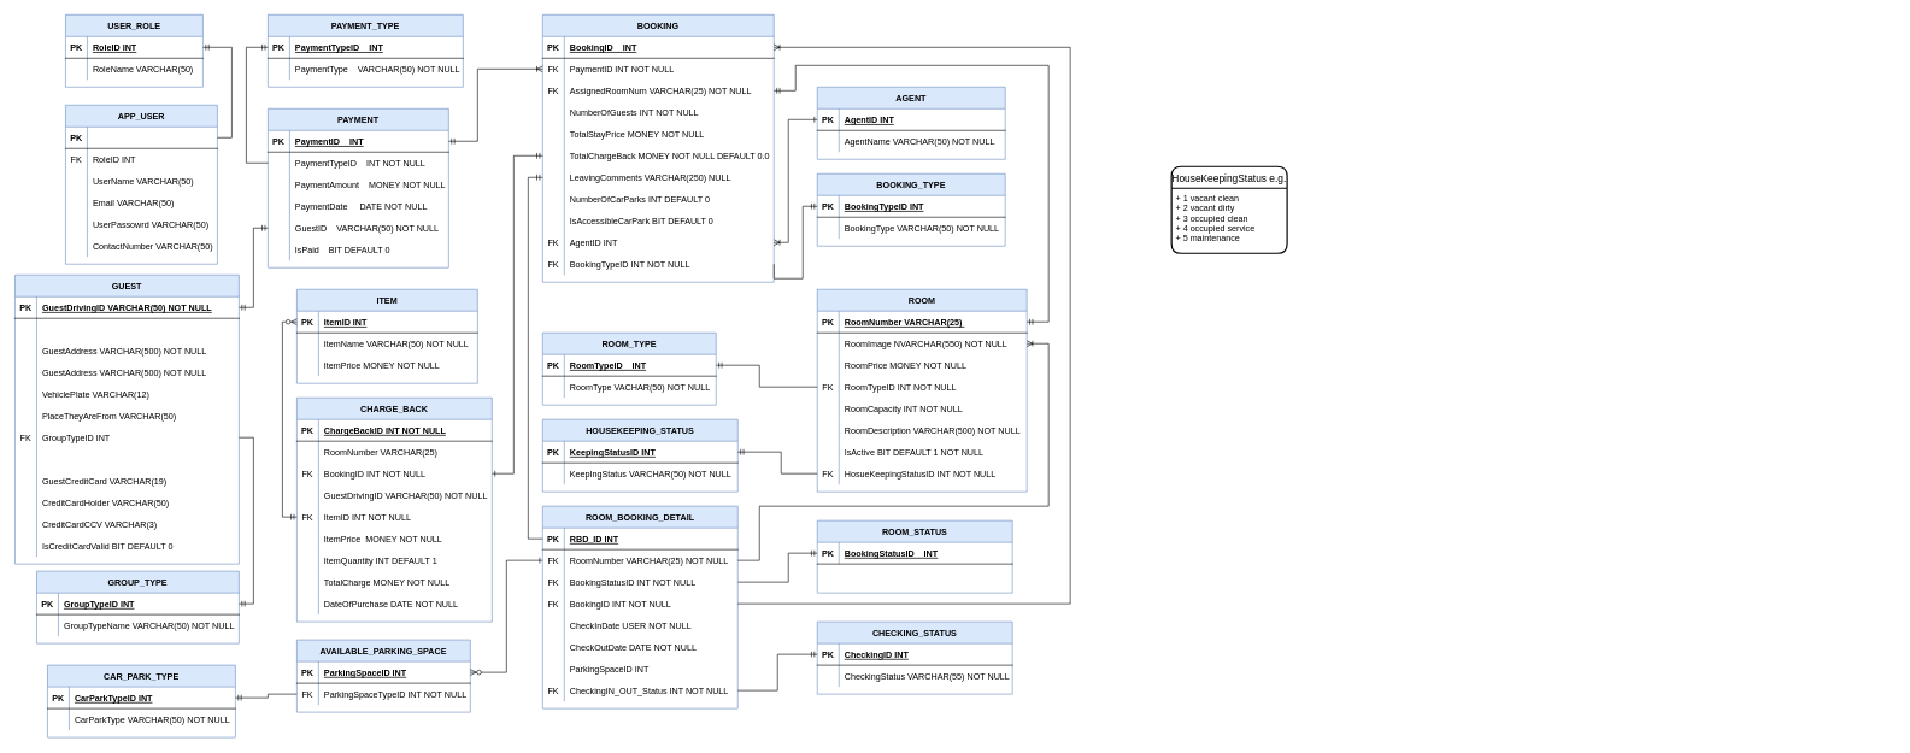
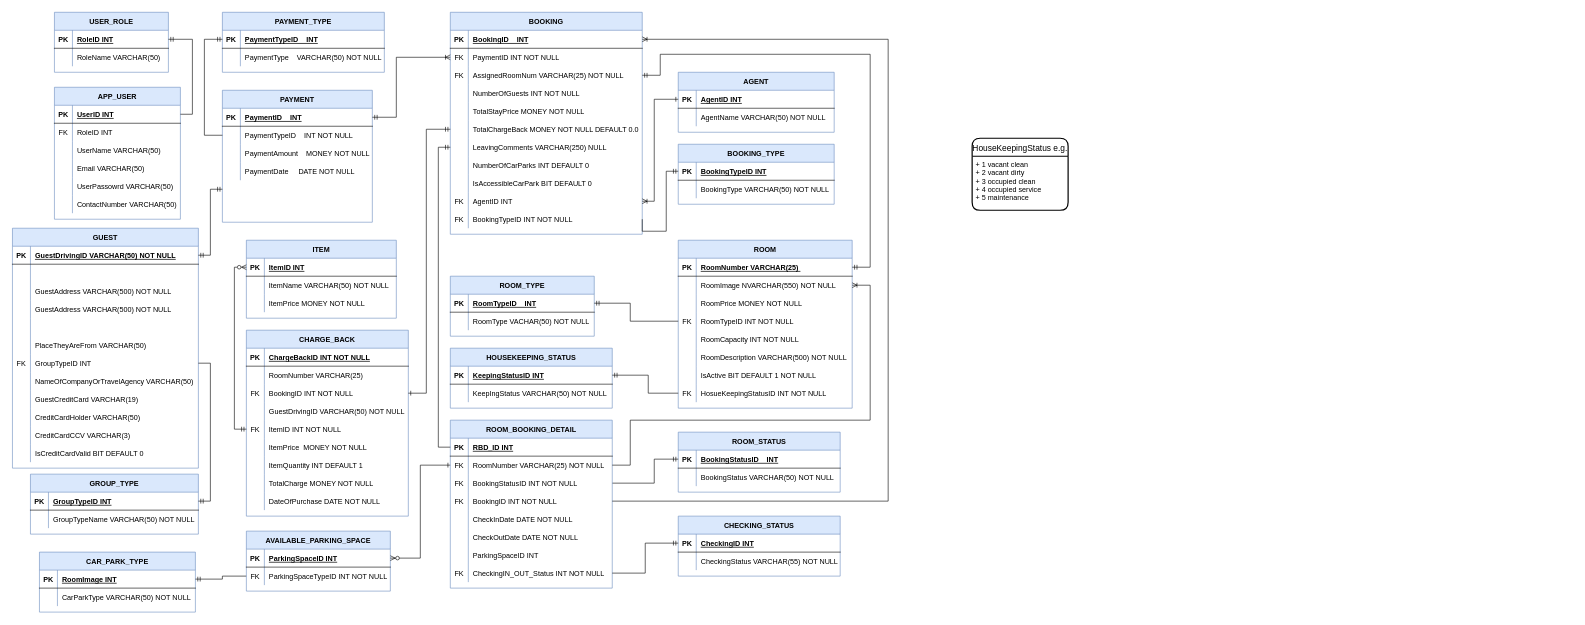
+ <mxCell id="115" value="UserID INT" style="shape=partialRectangle;connectable=0;fillColor=none;top=0;left=0;bottom=0;right=0;align=left;spacingLeft=6;fontStyle=5;overflow=hidden;" parent="113" vertex="1"><mxGeometry x="30" width="180" height="30" as="geometry"><mxRectangle width="180" height="30" as="alternateBounds" /></mxGeometry></mxCell>
- <mxCell id="90" value="GuestID    VARCHAR(50) NOT NULL" style="shape=partialRectangle;connectable=0;fillColor=none;top=0;left=0;bottom=0;right=0;align=left;spacingLeft=6;overflow=hidden;" parent="88" vertex="1"><mxGeometry x="30" width="220" height="30" as="geometry"><mxRectangle width="220" height="30" as="alternateBounds" /></mxGeometry></mxCell>
- <mxCell id="93" value="IsPaid    BIT DEFAULT 0" style="shape=partialRectangle;connectable=0;fillColor=none;top=0;left=0;bottom=0;right=0;align=left;spacingLeft=6;overflow=hidden;" parent="91" vertex="1"><mxGeometry x="30" width="220" height="30" as="geometry"><mxRectangle width="220" height="30" as="alternateBounds" /></mxGeometry></mxCell>
- <mxCell id="192" value="VehiclePlate VARCHAR(12)" style="shape=partialRectangle;connectable=0;fillColor=none;top=0;left=0;bottom=0;right=0;align=left;spacingLeft=6;overflow=hidden;" parent="190" vertex="1"><mxGeometry x="30" width="280" height="30" as="geometry"><mxRectangle width="280" height="30" as="alternateBounds" /></mxGeometry></mxCell>
+ <mxCell id="201" value="NameOfCompanyOrTravelAgency VARCHAR(50)" style="shape=partialRectangle;connectable=0;fillColor=none;top=0;left=0;bottom=0;right=0;align=left;spacingLeft=6;overflow=hidden;" parent="199" vertex="1"><mxGeometry x="30" width="280" height="30" as="geometry"><mxRectangle width="280" height="30" as="alternateBounds" /></mxGeometry></mxCell>
+ <mxCell id="15" value="BookingStatus VARCHAR(50) NOT NULL" style="shape=partialRectangle;connectable=0;fillColor=none;top=0;left=0;bottom=0;right=0;align=left;spacingLeft=6;overflow=hidden;" parent="13" vertex="1"><mxGeometry x="30" width="240" height="30" as="geometry"><mxRectangle width="240" height="30" as="alternateBounds" /></mxGeometry></mxCell>
- <mxCell id="274" value="CheckInDate USER NOT NULL" style="shape=partialRectangle;connectable=0;fillColor=none;top=0;left=0;bottom=0;right=0;align=left;spacingLeft=6;overflow=hidden;" parent="272" vertex="1"><mxGeometry x="30" width="240" height="30" as="geometry"><mxRectangle width="240" height="30" as="alternateBounds" /></mxGeometry></mxCell>
+ <mxCell id="274" value="CheckInDate DATE NOT NULL" style="shape=partialRectangle;connectable=0;fillColor=none;top=0;left=0;bottom=0;right=0;align=left;spacingLeft=6;overflow=hidden;" parent="272" vertex="1"><mxGeometry x="30" width="240" height="30" as="geometry"><mxRectangle width="240" height="30" as="alternateBounds" /></mxGeometry></mxCell>
- <mxCell id="134" value="CarParkTypeID INT" style="shape=partialRectangle;connectable=0;fillColor=none;top=0;left=0;bottom=0;right=0;align=left;spacingLeft=6;fontStyle=5;overflow=hidden;" parent="132" vertex="1"><mxGeometry x="30" width="230" height="30" as="geometry"><mxRectangle width="230" height="30" as="alternateBounds" /></mxGeometry></mxCell>
+ <mxCell id="134" value="RoomImage INT" style="shape=partialRectangle;connectable=0;fillColor=none;top=0;left=0;bottom=0;right=0;align=left;spacingLeft=6;fontStyle=5;overflow=hidden;" parent="132" vertex="1"><mxGeometry x="30" width="230" height="30" as="geometry"><mxRectangle width="230" height="30" as="alternateBounds" /></mxGeometry></mxCell>
